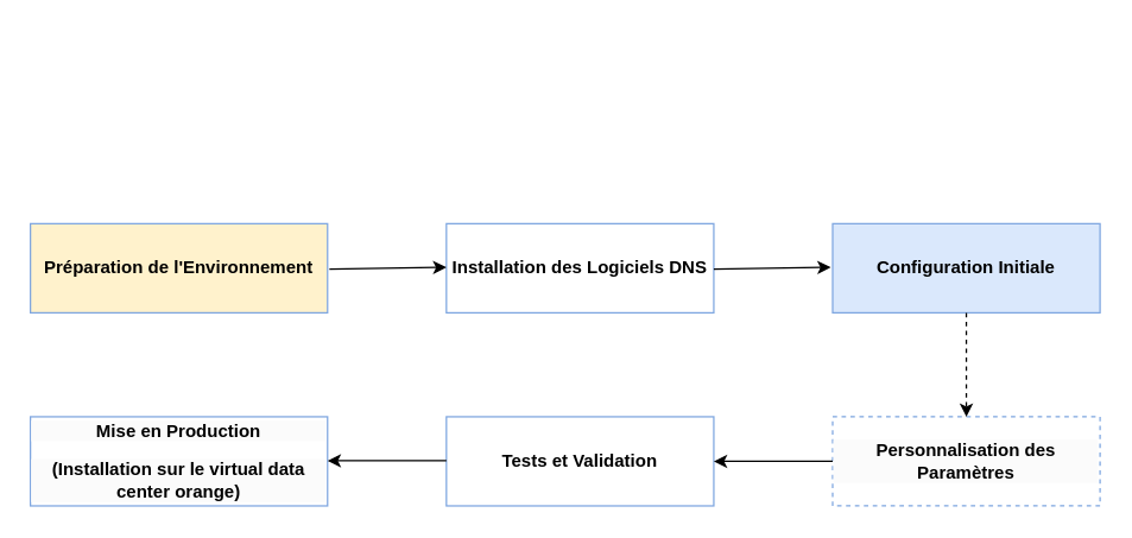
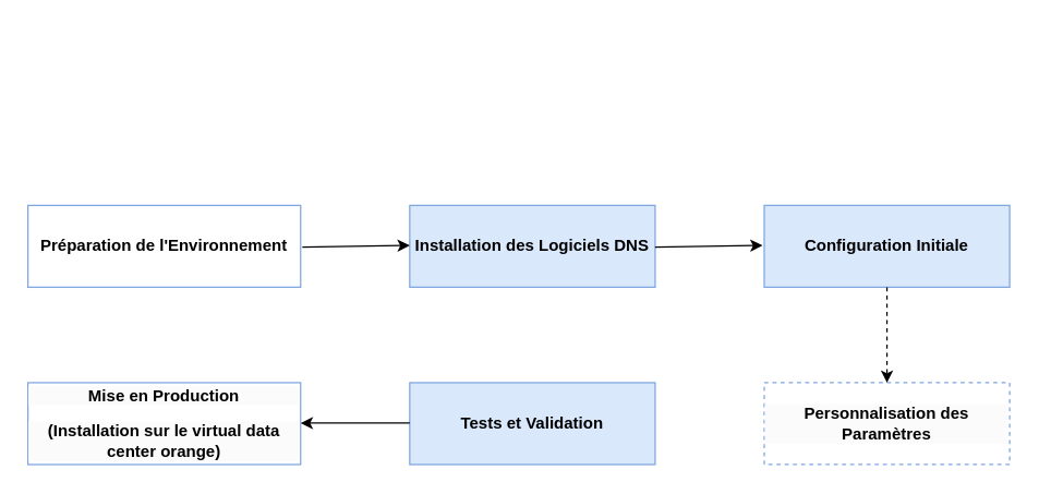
- <mxCell id="2" value="&lt;p&gt;&lt;strong&gt;Préparation de l'Environnement&lt;/strong&gt;&lt;/p&gt;" style="rounded=0;whiteSpace=wrap;html=1;strokeColor=#7EA6E0;fillColor=#fff2cc;" vertex="1" parent="1"><mxGeometry x="20" y="150" width="200" height="60" as="geometry" /></mxCell>
+ <mxCell id="2" value="&lt;p&gt;&lt;strong&gt;Préparation de l'Environnement&lt;/strong&gt;&lt;/p&gt;" style="rounded=0;whiteSpace=wrap;html=1;strokeColor=#7EA6E0;" vertex="1" parent="1"><mxGeometry x="20" y="150" width="200" height="60" as="geometry" /></mxCell>
- <mxCell id="3" value="&lt;p&gt;&lt;strong&gt;Installation des Logiciels DNS&lt;/strong&gt;&lt;/p&gt;" style="rounded=0;whiteSpace=wrap;html=1;strokeColor=#7EA6E0;" vertex="1" parent="1"><mxGeometry x="300" y="150" width="180" height="60" as="geometry" /></mxCell>
+ <mxCell id="3" value="&lt;p&gt;&lt;strong&gt;Installation des Logiciels DNS&lt;/strong&gt;&lt;/p&gt;" style="rounded=0;whiteSpace=wrap;html=1;strokeColor=#7EA6E0;fillColor=#dae8fc;" vertex="1" parent="1"><mxGeometry x="300" y="150" width="180" height="60" as="geometry" /></mxCell>
- <mxCell id="7" value="&lt;p&gt;&lt;/p&gt;&lt;ul style=&quot;forced-color-adjust: none; color: rgb(0, 0, 0); font-family: Helvetica; font-size: 12px; font-style: normal; font-variant-ligatures: normal; font-variant-caps: normal; font-weight: 400; letter-spacing: normal; orphans: 2; text-align: left; text-indent: 0px; text-transform: none; widows: 2; word-spacing: 0px; -webkit-text-stroke-width: 0px; white-space: normal; background-color: rgb(251, 251, 251); text-decoration-thickness: initial; text-decoration-style: initial; text-decoration-color: initial;&quot;&gt;&lt;/ul&gt;&lt;p&gt;&lt;/p&gt;&lt;p&gt;&lt;strong&gt;Tests et Validation&lt;/strong&gt;&lt;/p&gt;" style="rounded=0;whiteSpace=wrap;html=1;strokeColor=#7EA6E0;" vertex="1" parent="1"><mxGeometry x="300" y="280" width="180" height="60" as="geometry" /></mxCell>
+ <mxCell id="7" value="&lt;p&gt;&lt;/p&gt;&lt;ul style=&quot;forced-color-adjust: none; color: rgb(0, 0, 0); font-family: Helvetica; font-size: 12px; font-style: normal; font-variant-ligatures: normal; font-variant-caps: normal; font-weight: 400; letter-spacing: normal; orphans: 2; text-align: left; text-indent: 0px; text-transform: none; widows: 2; word-spacing: 0px; -webkit-text-stroke-width: 0px; white-space: normal; background-color: rgb(251, 251, 251); text-decoration-thickness: initial; text-decoration-style: initial; text-decoration-color: initial;&quot;&gt;&lt;/ul&gt;&lt;p&gt;&lt;/p&gt;&lt;p&gt;&lt;strong&gt;Tests et Validation&lt;/strong&gt;&lt;/p&gt;" style="rounded=0;whiteSpace=wrap;html=1;strokeColor=#7EA6E0;fillColor=#dae8fc;" vertex="1" parent="1"><mxGeometry x="300" y="280" width="180" height="60" as="geometry" /></mxCell>
- <mxCell id="12" value="" style="endArrow=classic;html=1;rounded=0;entryX=1;entryY=0.5;entryDx=0;entryDy=0;exitX=0;exitY=0.5;exitDx=0;exitDy=0;" edge="1" parent="1" source="6" target="7"><mxGeometry width="50" height="50" relative="1" as="geometry"><mxPoint x="490" y="250" as="sourcePoint" /><mxPoint x="490" y="320" as="targetPoint" /></mxGeometry></mxCell>
